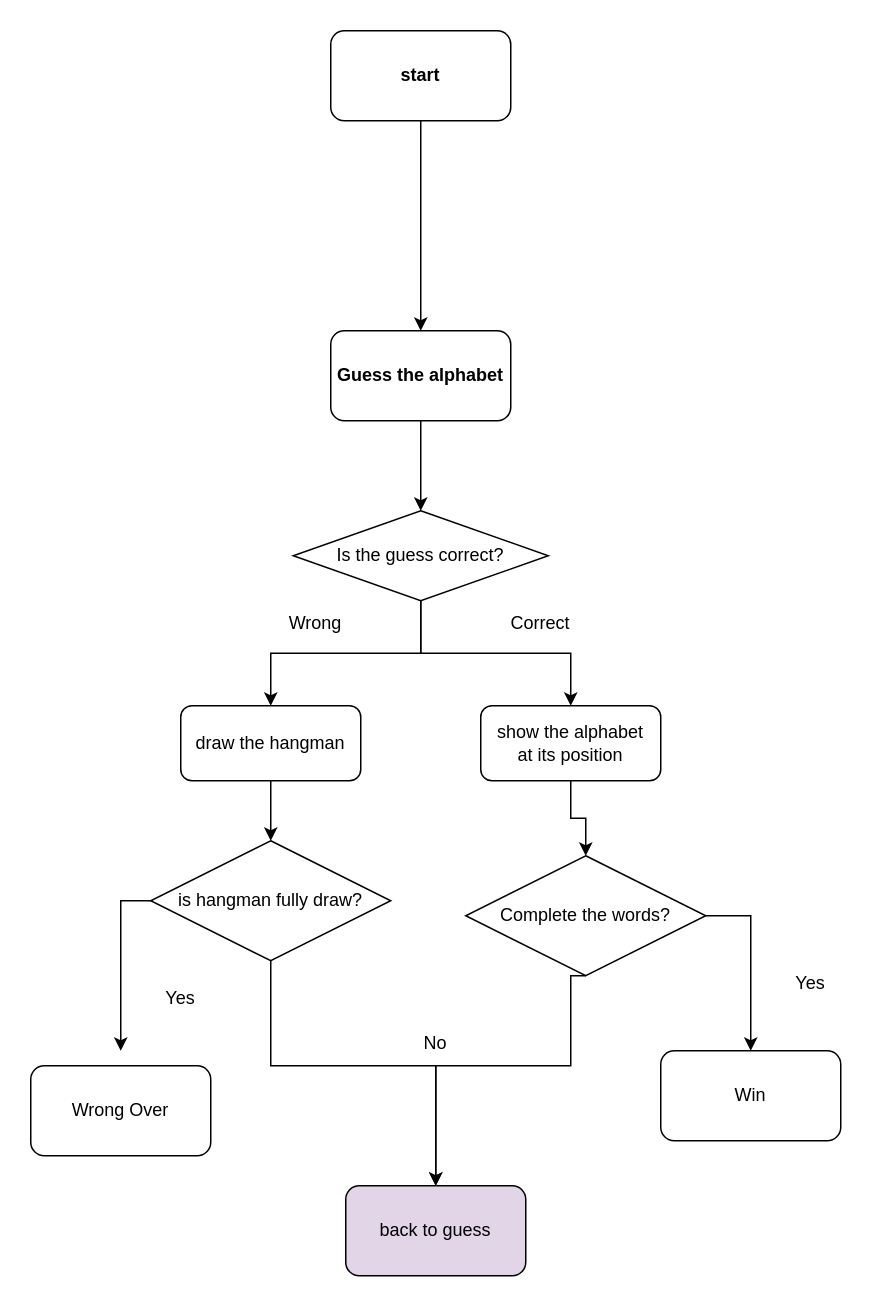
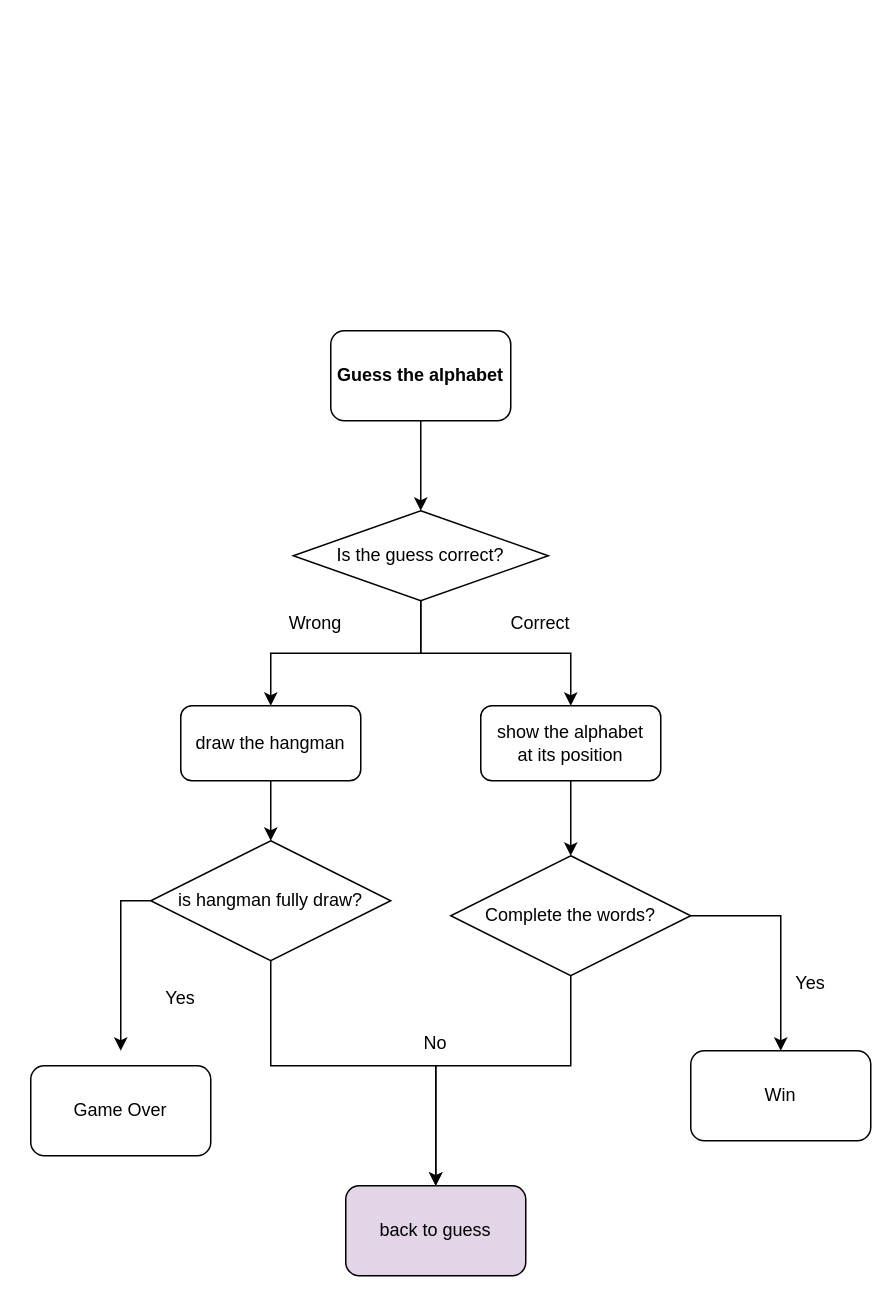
- <mxCell id="3" value="&lt;b&gt;start&lt;/b&gt;" style="rounded=1;whiteSpace=wrap;html=1;" parent="1" vertex="1"><mxGeometry x="220" y="20" width="120" height="60" as="geometry" /></mxCell>
- <mxCell id="2" style="edgeStyle=orthogonalEdgeStyle;rounded=0;orthogonalLoop=1;jettySize=auto;html=1;" parent="1" source="3" target="8" edge="1"><mxGeometry relative="1" as="geometry" /></mxCell>
- <mxCell id="24" value="Complete the words?" style="rhombus;whiteSpace=wrap;html=1;" parent="1" vertex="1"><mxGeometry x="310" y="570" width="160" height="80" as="geometry" /></mxCell>
+ <mxCell id="24" value="Complete the words?" style="rhombus;whiteSpace=wrap;html=1;" parent="1" vertex="1"><mxGeometry x="300" y="570" width="160" height="80" as="geometry" /></mxCell>
- <mxCell id="25" value="Win" style="rounded=1;whiteSpace=wrap;html=1;" parent="1" vertex="1"><mxGeometry x="440" y="700" width="120" height="60" as="geometry" /></mxCell>
+ <mxCell id="25" value="Win" style="rounded=1;whiteSpace=wrap;html=1;" parent="1" vertex="1"><mxGeometry x="460" y="700" width="120" height="60" as="geometry" /></mxCell>
- <mxCell id="21" value="Wrong Over" style="rounded=1;whiteSpace=wrap;html=1;" parent="1" vertex="1"><mxGeometry x="20" y="710" width="120" height="60" as="geometry" /></mxCell>
+ <mxCell id="21" value="Game Over" style="rounded=1;whiteSpace=wrap;html=1;" parent="1" vertex="1"><mxGeometry x="20" y="710" width="120" height="60" as="geometry" /></mxCell>
